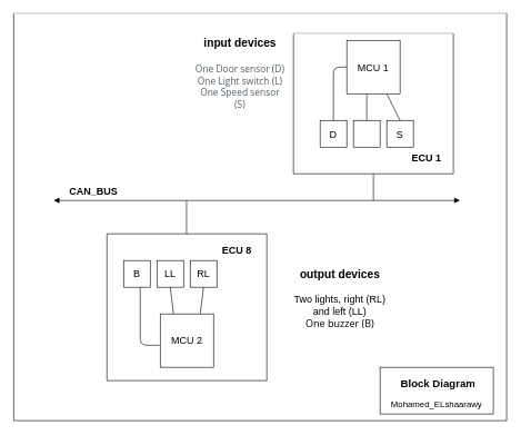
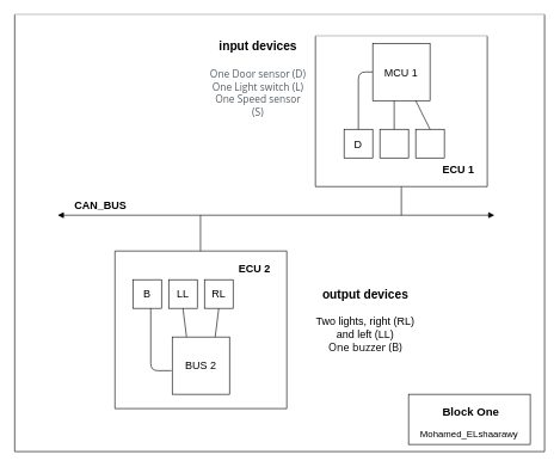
- <mxCell id="26" value="S" style="text;html=1;strokeColor=none;fillColor=none;align=center;verticalAlign=middle;whiteSpace=wrap;rounded=0;fontSize=15;" vertex="1" parent="18"><mxGeometry x="145" y="135" width="30" height="30" as="geometry" /></mxCell>
- <mxCell id="7" value="&lt;b&gt;ECU 8&lt;/b&gt;" style="text;html=1;strokeColor=none;fillColor=none;align=center;verticalAlign=middle;whiteSpace=wrap;rounded=0;fontSize=15;" vertex="1" parent="5"><mxGeometry x="165" y="10" width="60" height="30" as="geometry" /></mxCell>
+ <mxCell id="7" value="&lt;b&gt;ECU 2&lt;/b&gt;" style="text;html=1;strokeColor=none;fillColor=none;align=center;verticalAlign=middle;whiteSpace=wrap;rounded=0;fontSize=15;" vertex="1" parent="5"><mxGeometry x="165" y="10" width="60" height="30" as="geometry" /></mxCell>
- <mxCell id="8" value="MCU 2" style="text;html=1;strokeColor=none;fillColor=none;align=center;verticalAlign=middle;whiteSpace=wrap;rounded=0;fontSize=15;" vertex="1" parent="5"><mxGeometry x="90" y="145" width="60" height="30" as="geometry" /></mxCell>
+ <mxCell id="8" value="BUS 2" style="text;html=1;strokeColor=none;fillColor=none;align=center;verticalAlign=middle;whiteSpace=wrap;rounded=0;fontSize=15;" vertex="1" parent="5"><mxGeometry x="90" y="145" width="60" height="30" as="geometry" /></mxCell>
- <mxCell id="35" value="&lt;font style=&quot;font-size: 16px;&quot;&gt;&lt;b&gt;&amp;nbsp; Block Diagram&amp;nbsp;&lt;/b&gt;&lt;/font&gt;" style="text;html=1;strokeColor=none;fillColor=none;align=center;verticalAlign=middle;whiteSpace=wrap;rounded=0;fontSize=15;fontColor=#000000;" vertex="1" parent="2"><mxGeometry x="560" y="540" width="150" height="30" as="geometry" /></mxCell>
+ <mxCell id="35" value="&lt;font style=&quot;font-size: 16px;&quot;&gt;&lt;b&gt;&amp;nbsp; Block One&amp;nbsp;&lt;/b&gt;&lt;/font&gt;" style="text;html=1;strokeColor=none;fillColor=none;align=center;verticalAlign=middle;whiteSpace=wrap;rounded=0;fontSize=15;fontColor=#000000;" vertex="1" parent="2"><mxGeometry x="560" y="540" width="150" height="30" as="geometry" /></mxCell>
